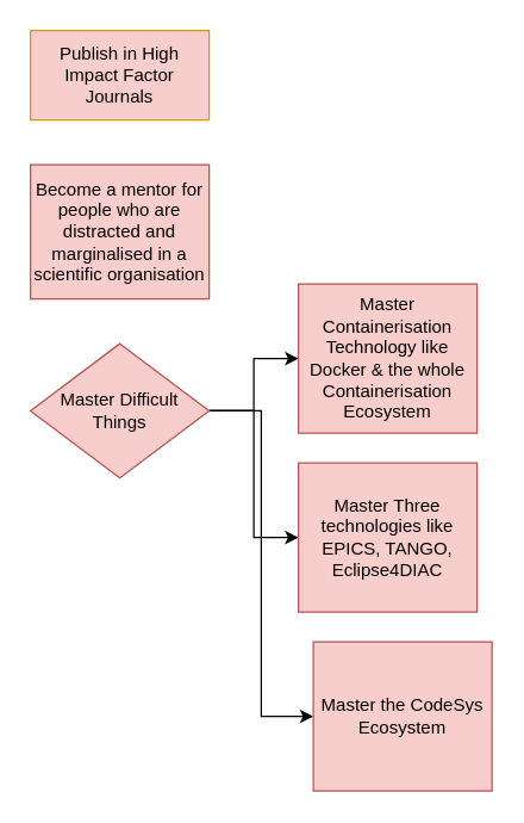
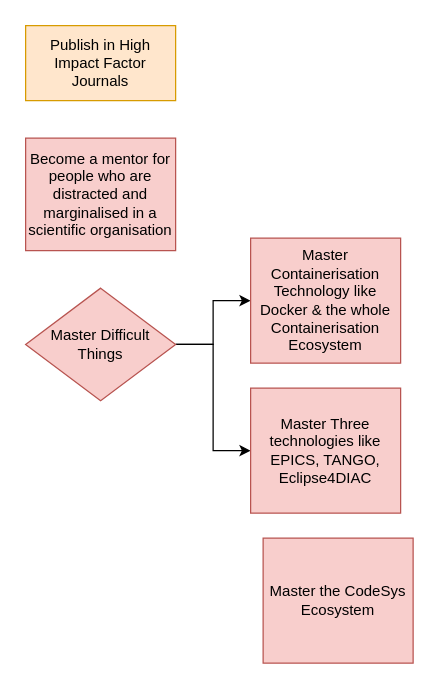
- <mxCell id="2" value="Publish in High Impact Factor Journals" style="rounded=0;whiteSpace=wrap;html=1;fillColor=#f8cecc;strokeColor=#d79b00;" parent="1" vertex="1"><mxGeometry x="20" y="20" width="120" height="60" as="geometry" /></mxCell>
+ <mxCell id="2" value="Publish in High Impact Factor Journals" style="rounded=0;whiteSpace=wrap;html=1;fillColor=#ffe6cc;strokeColor=#d79b00;" parent="1" vertex="1"><mxGeometry x="20" y="20" width="120" height="60" as="geometry" /></mxCell>
- <mxCell id="6" style="edgeStyle=orthogonalEdgeStyle;rounded=0;orthogonalLoop=1;jettySize=auto;html=1;exitX=1;exitY=0.5;exitDx=0;exitDy=0;entryX=0;entryY=0.5;entryDx=0;entryDy=0;" edge="1" parent="1" source="7" target="10"><mxGeometry relative="1" as="geometry" /></mxCell>
